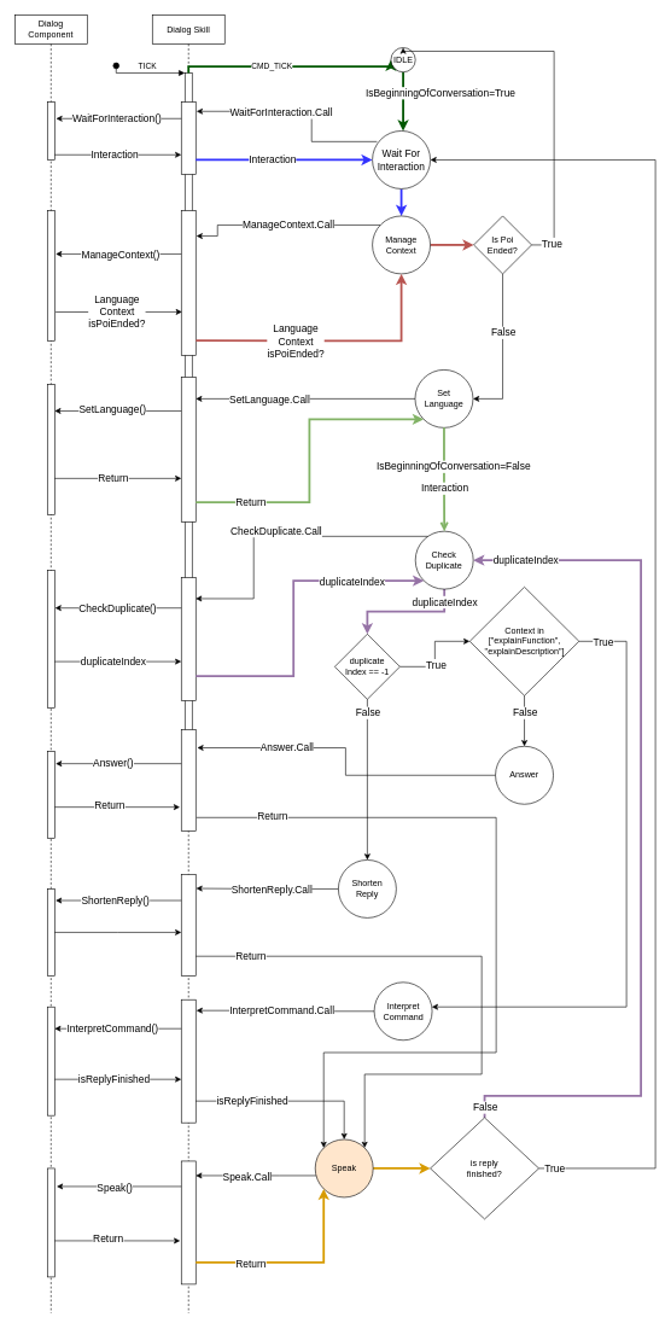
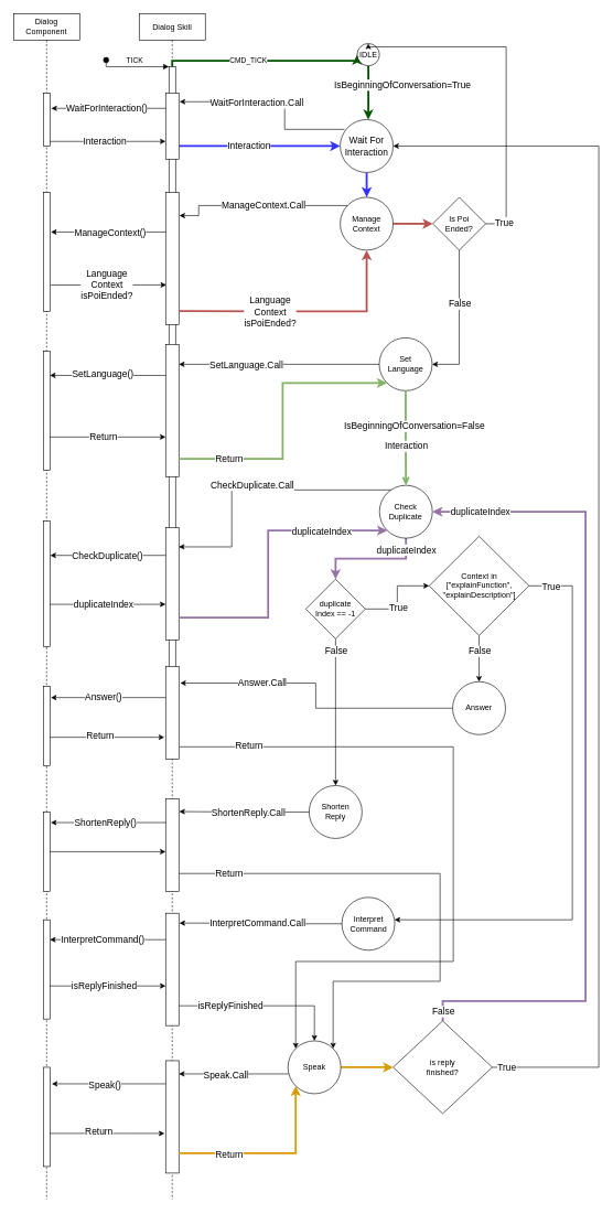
- <mxCell id="114" value="Speak" style="ellipse;whiteSpace=wrap;html=1;fillColor=#ffe6cc;" vertex="1" parent="1"><mxGeometry x="435" y="1573" width="80" height="80" as="geometry" /></mxCell>
+ <mxCell id="114" value="Speak" style="ellipse;whiteSpace=wrap;html=1;" vertex="1" parent="1"><mxGeometry x="435" y="1573" width="80" height="80" as="geometry" /></mxCell>
